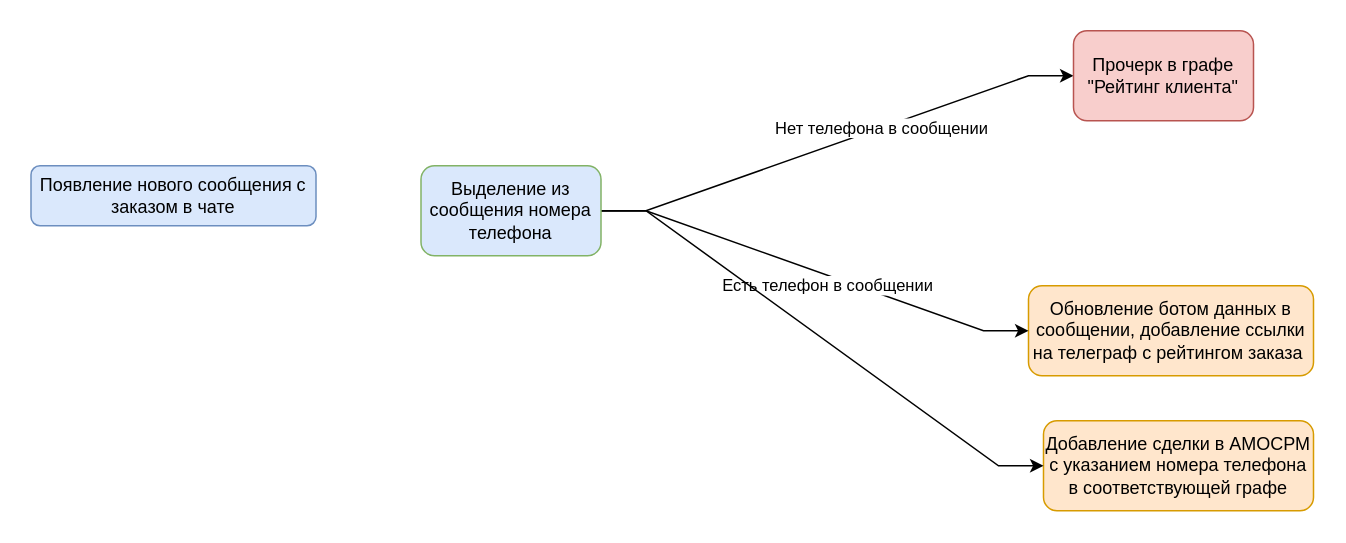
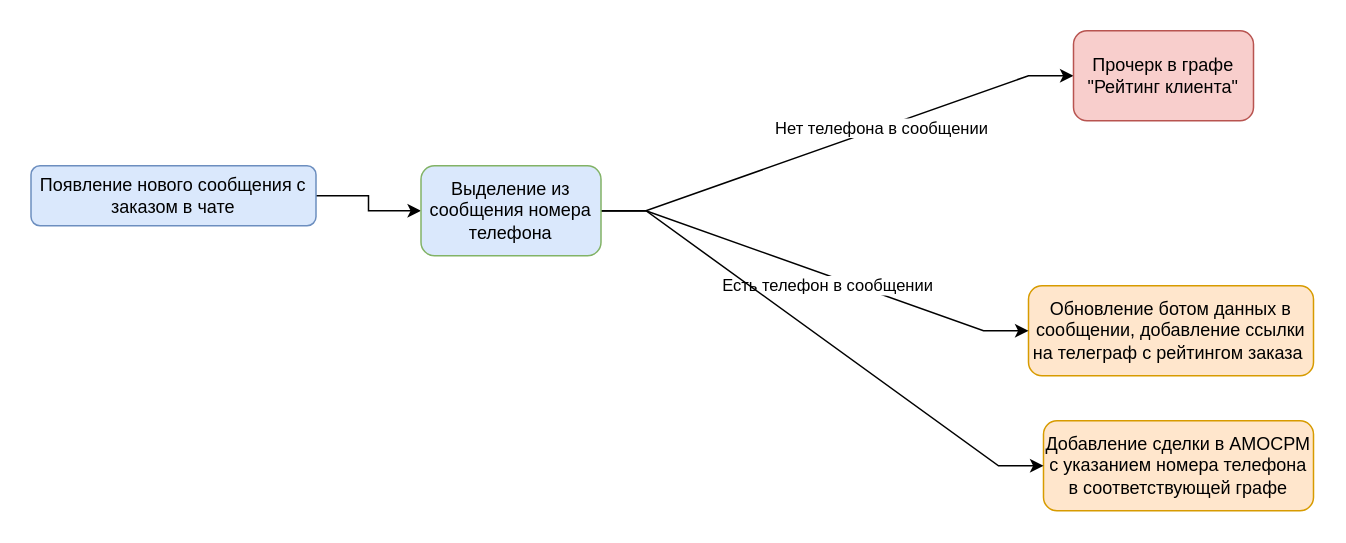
+ <mxCell id="2" style="edgeStyle=orthogonalEdgeStyle;rounded=0;orthogonalLoop=1;jettySize=auto;html=1;entryX=0;entryY=0.5;entryDx=0;entryDy=0;" edge="1" parent="1" source="3" target="11"><mxGeometry relative="1" as="geometry" /></mxCell>
